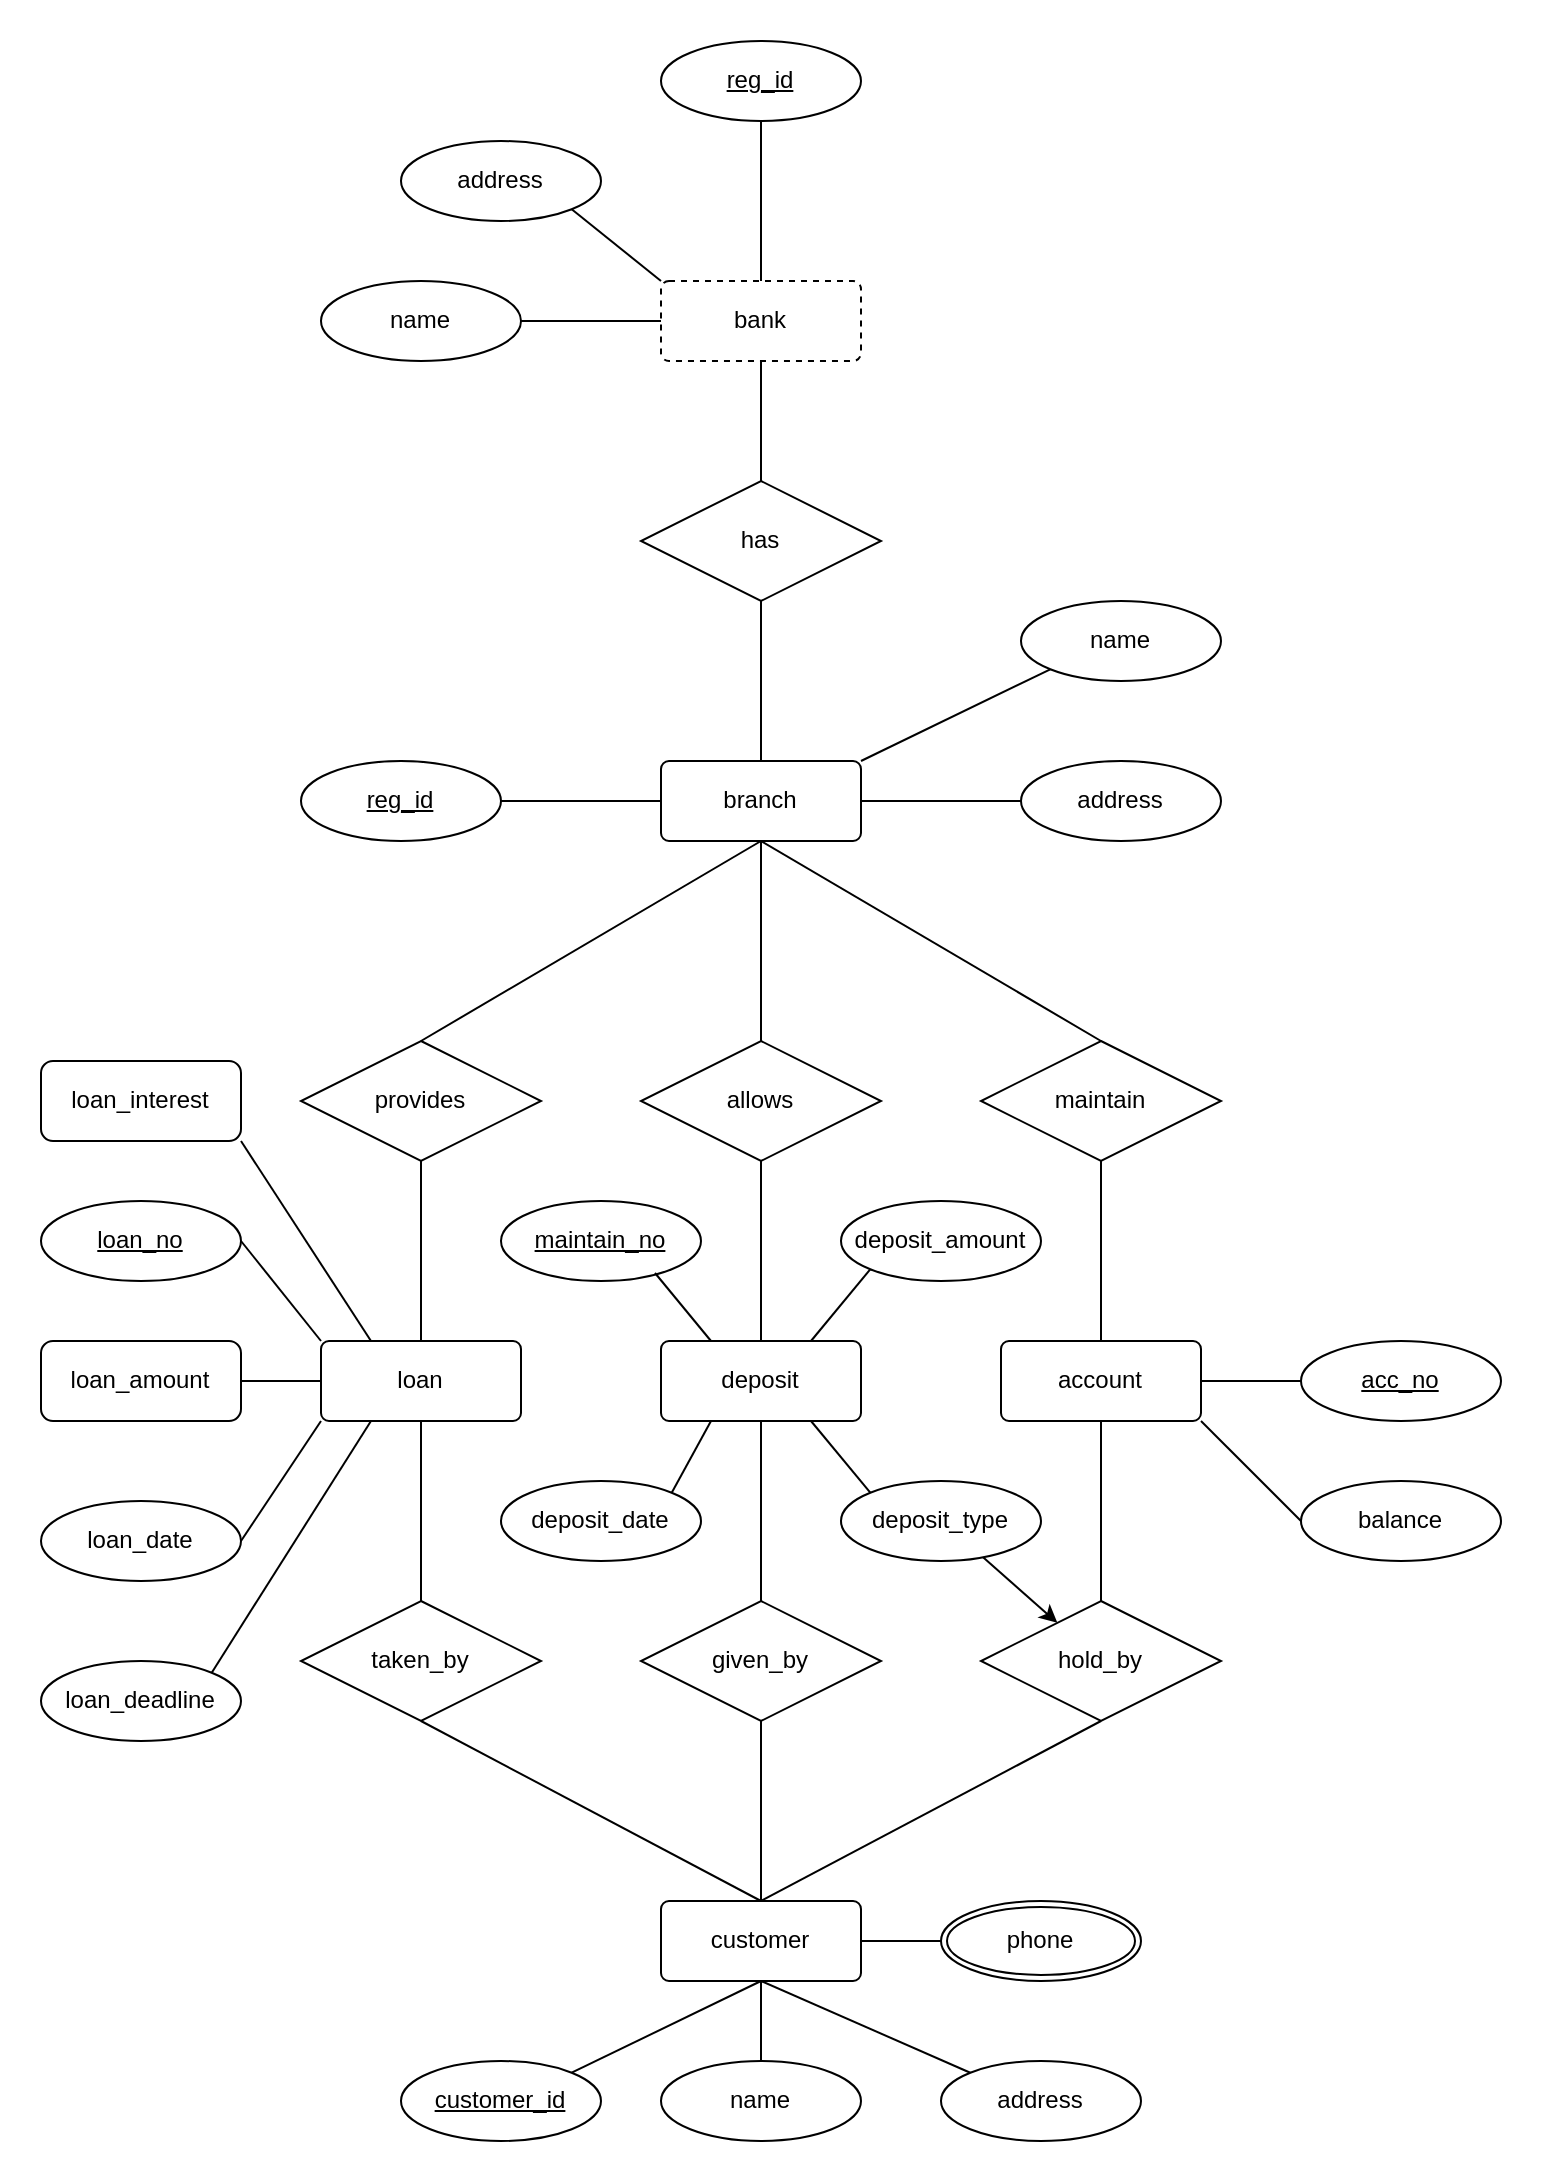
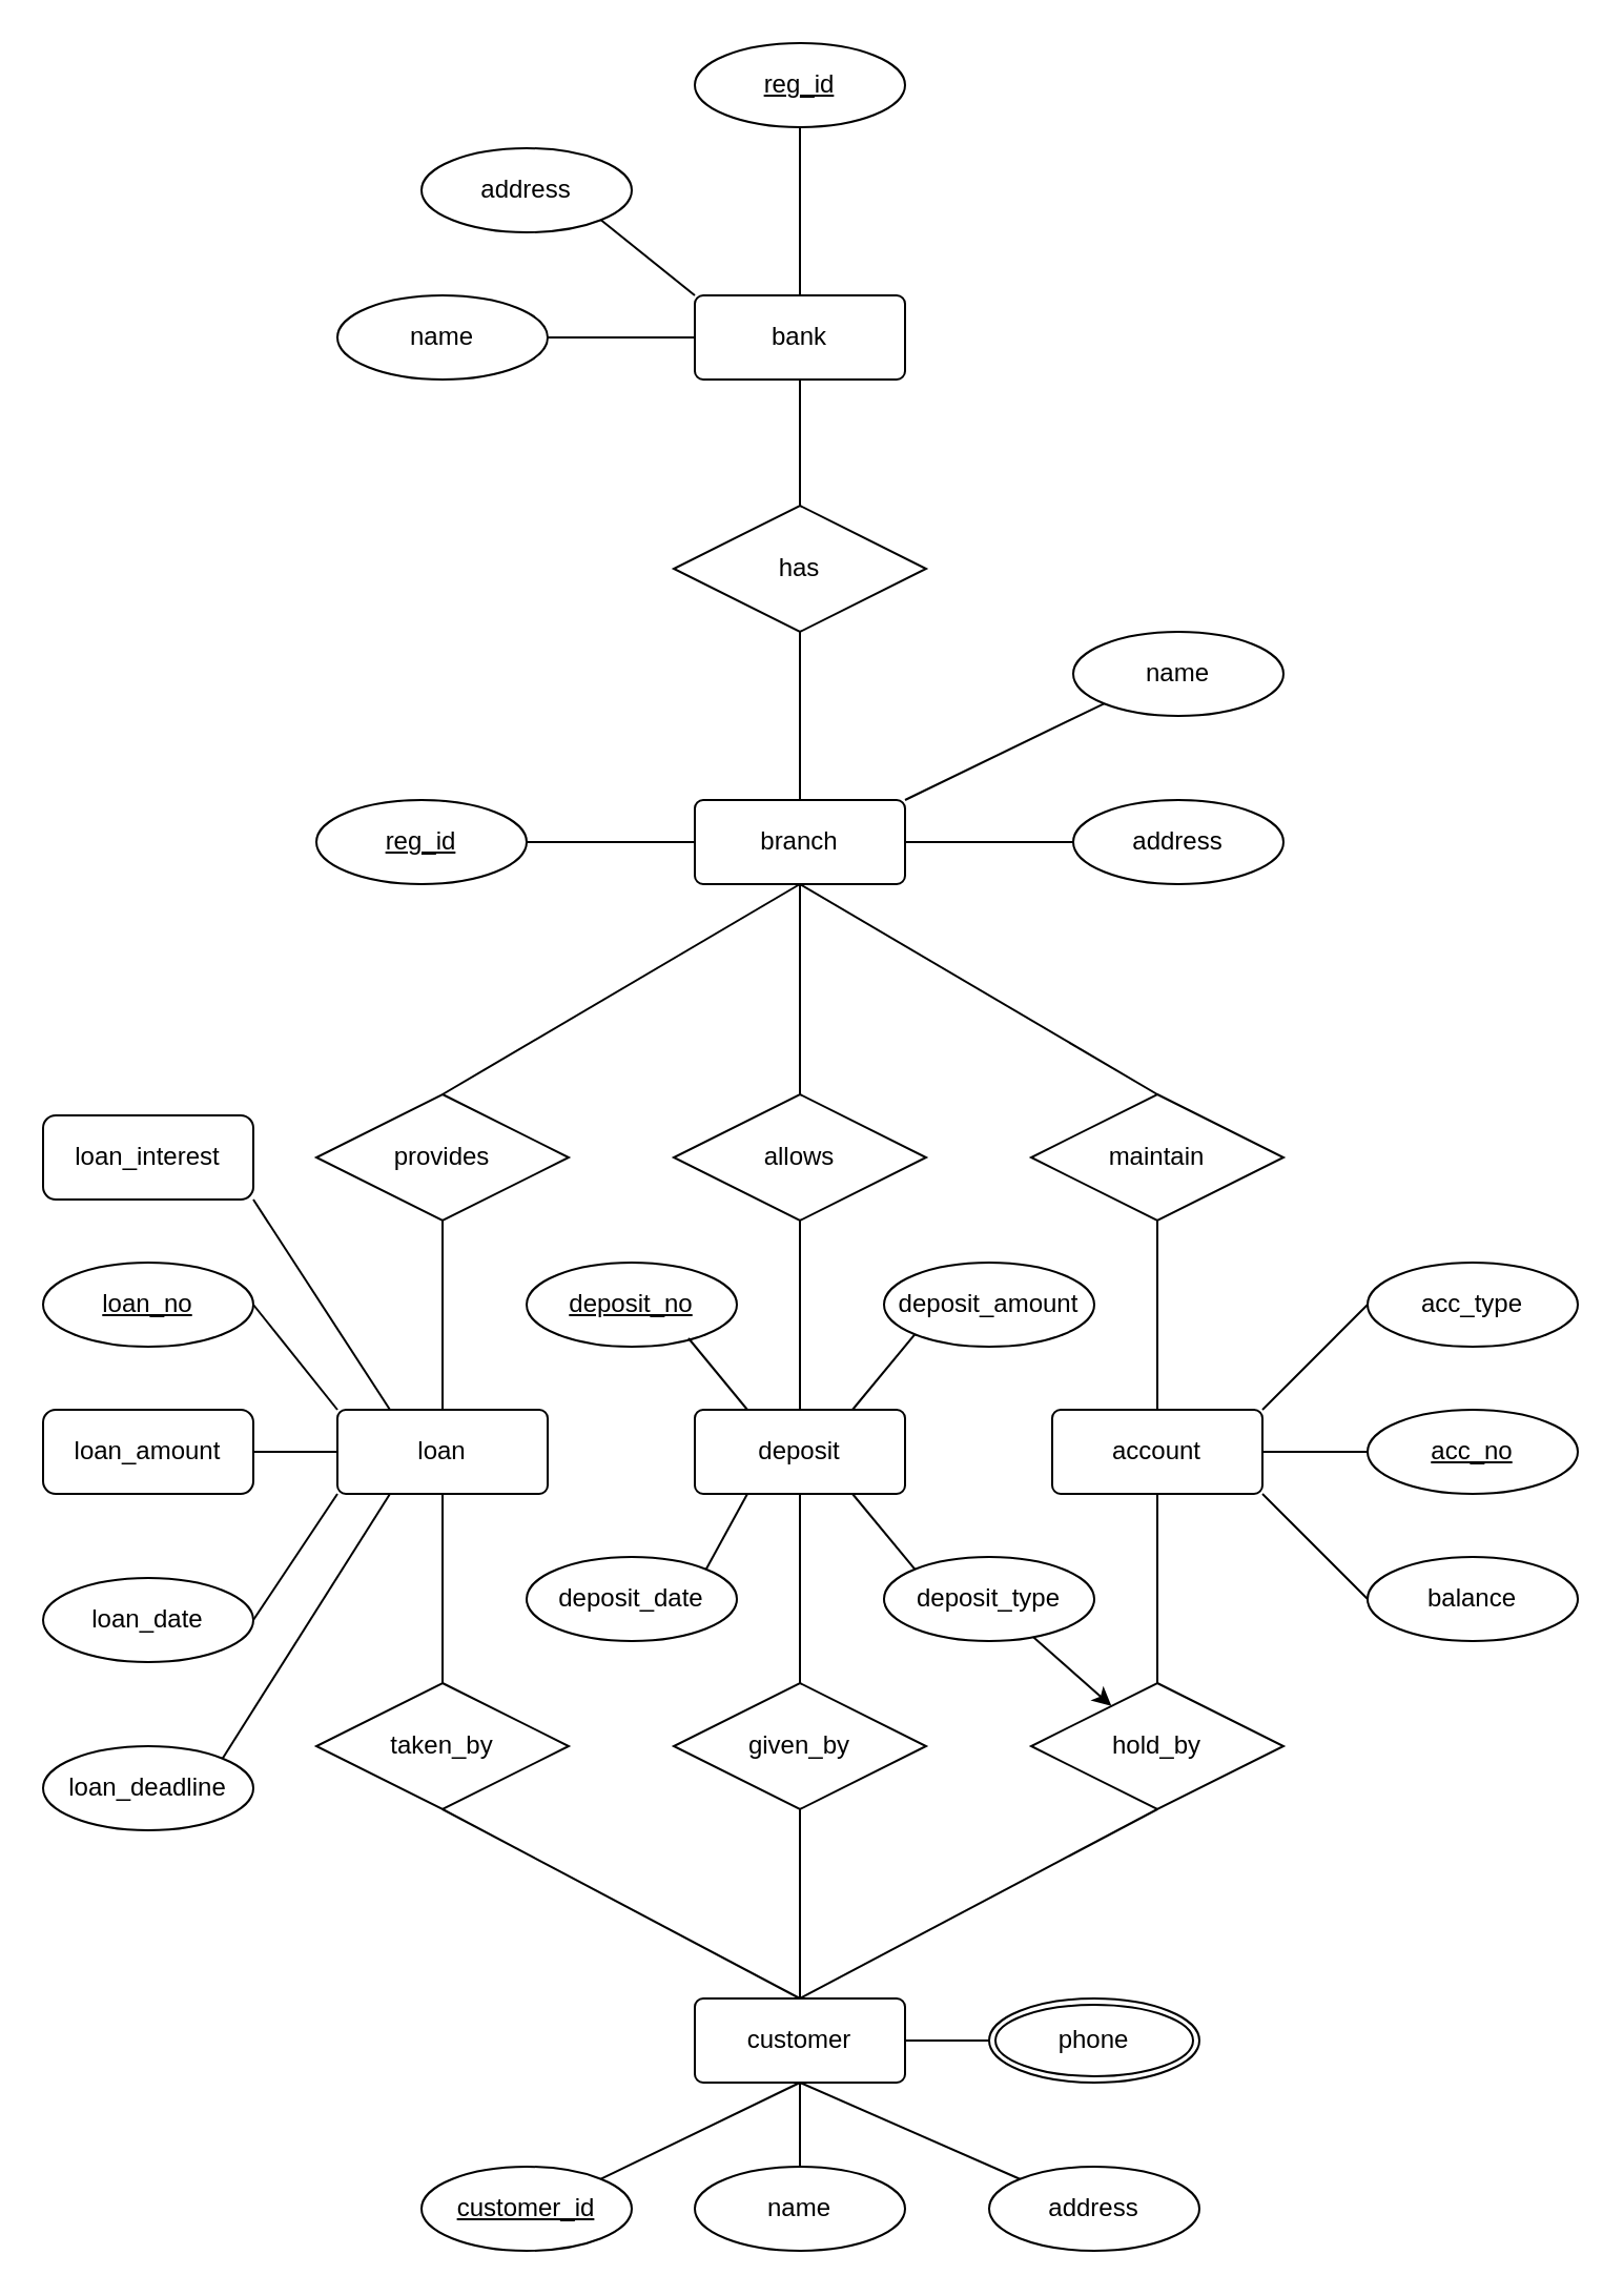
- <mxCell id="36" value="bank" style="rounded=1;arcSize=10;whiteSpace=wrap;html=1;align=center;dashed=1;" vertex="1" parent="1"><mxGeometry x="330" y="140" width="100" height="40" as="geometry" /></mxCell>
+ <mxCell id="36" value="bank" style="rounded=1;arcSize=10;whiteSpace=wrap;html=1;align=center;" vertex="1" parent="1"><mxGeometry x="330" y="140" width="100" height="40" as="geometry" /></mxCell>
- <mxCell id="57" value="maintain_no" style="ellipse;whiteSpace=wrap;html=1;align=center;fontStyle=4;" vertex="1" parent="1"><mxGeometry x="250" y="600" width="100" height="40" as="geometry" /></mxCell>
+ <mxCell id="57" value="deposit_no" style="ellipse;whiteSpace=wrap;html=1;align=center;fontStyle=4;" vertex="1" parent="1"><mxGeometry x="250" y="600" width="100" height="40" as="geometry" /></mxCell>
+ <mxCell id="53" value="acc_type" style="ellipse;whiteSpace=wrap;html=1;align=center;" vertex="1" parent="1"><mxGeometry x="650" y="600" width="100" height="40" as="geometry" /></mxCell>
+ <mxCell id="55" value="" style="endArrow=none;html=1;rounded=0;entryX=1;entryY=0;entryDx=0;entryDy=0;exitX=0;exitY=0.5;exitDx=0;exitDy=0;" edge="1" parent="1" source="53" target="6"><mxGeometry relative="1" as="geometry"><mxPoint x="300" y="680" as="sourcePoint" /><mxPoint x="460" y="680" as="targetPoint" /></mxGeometry></mxCell>
